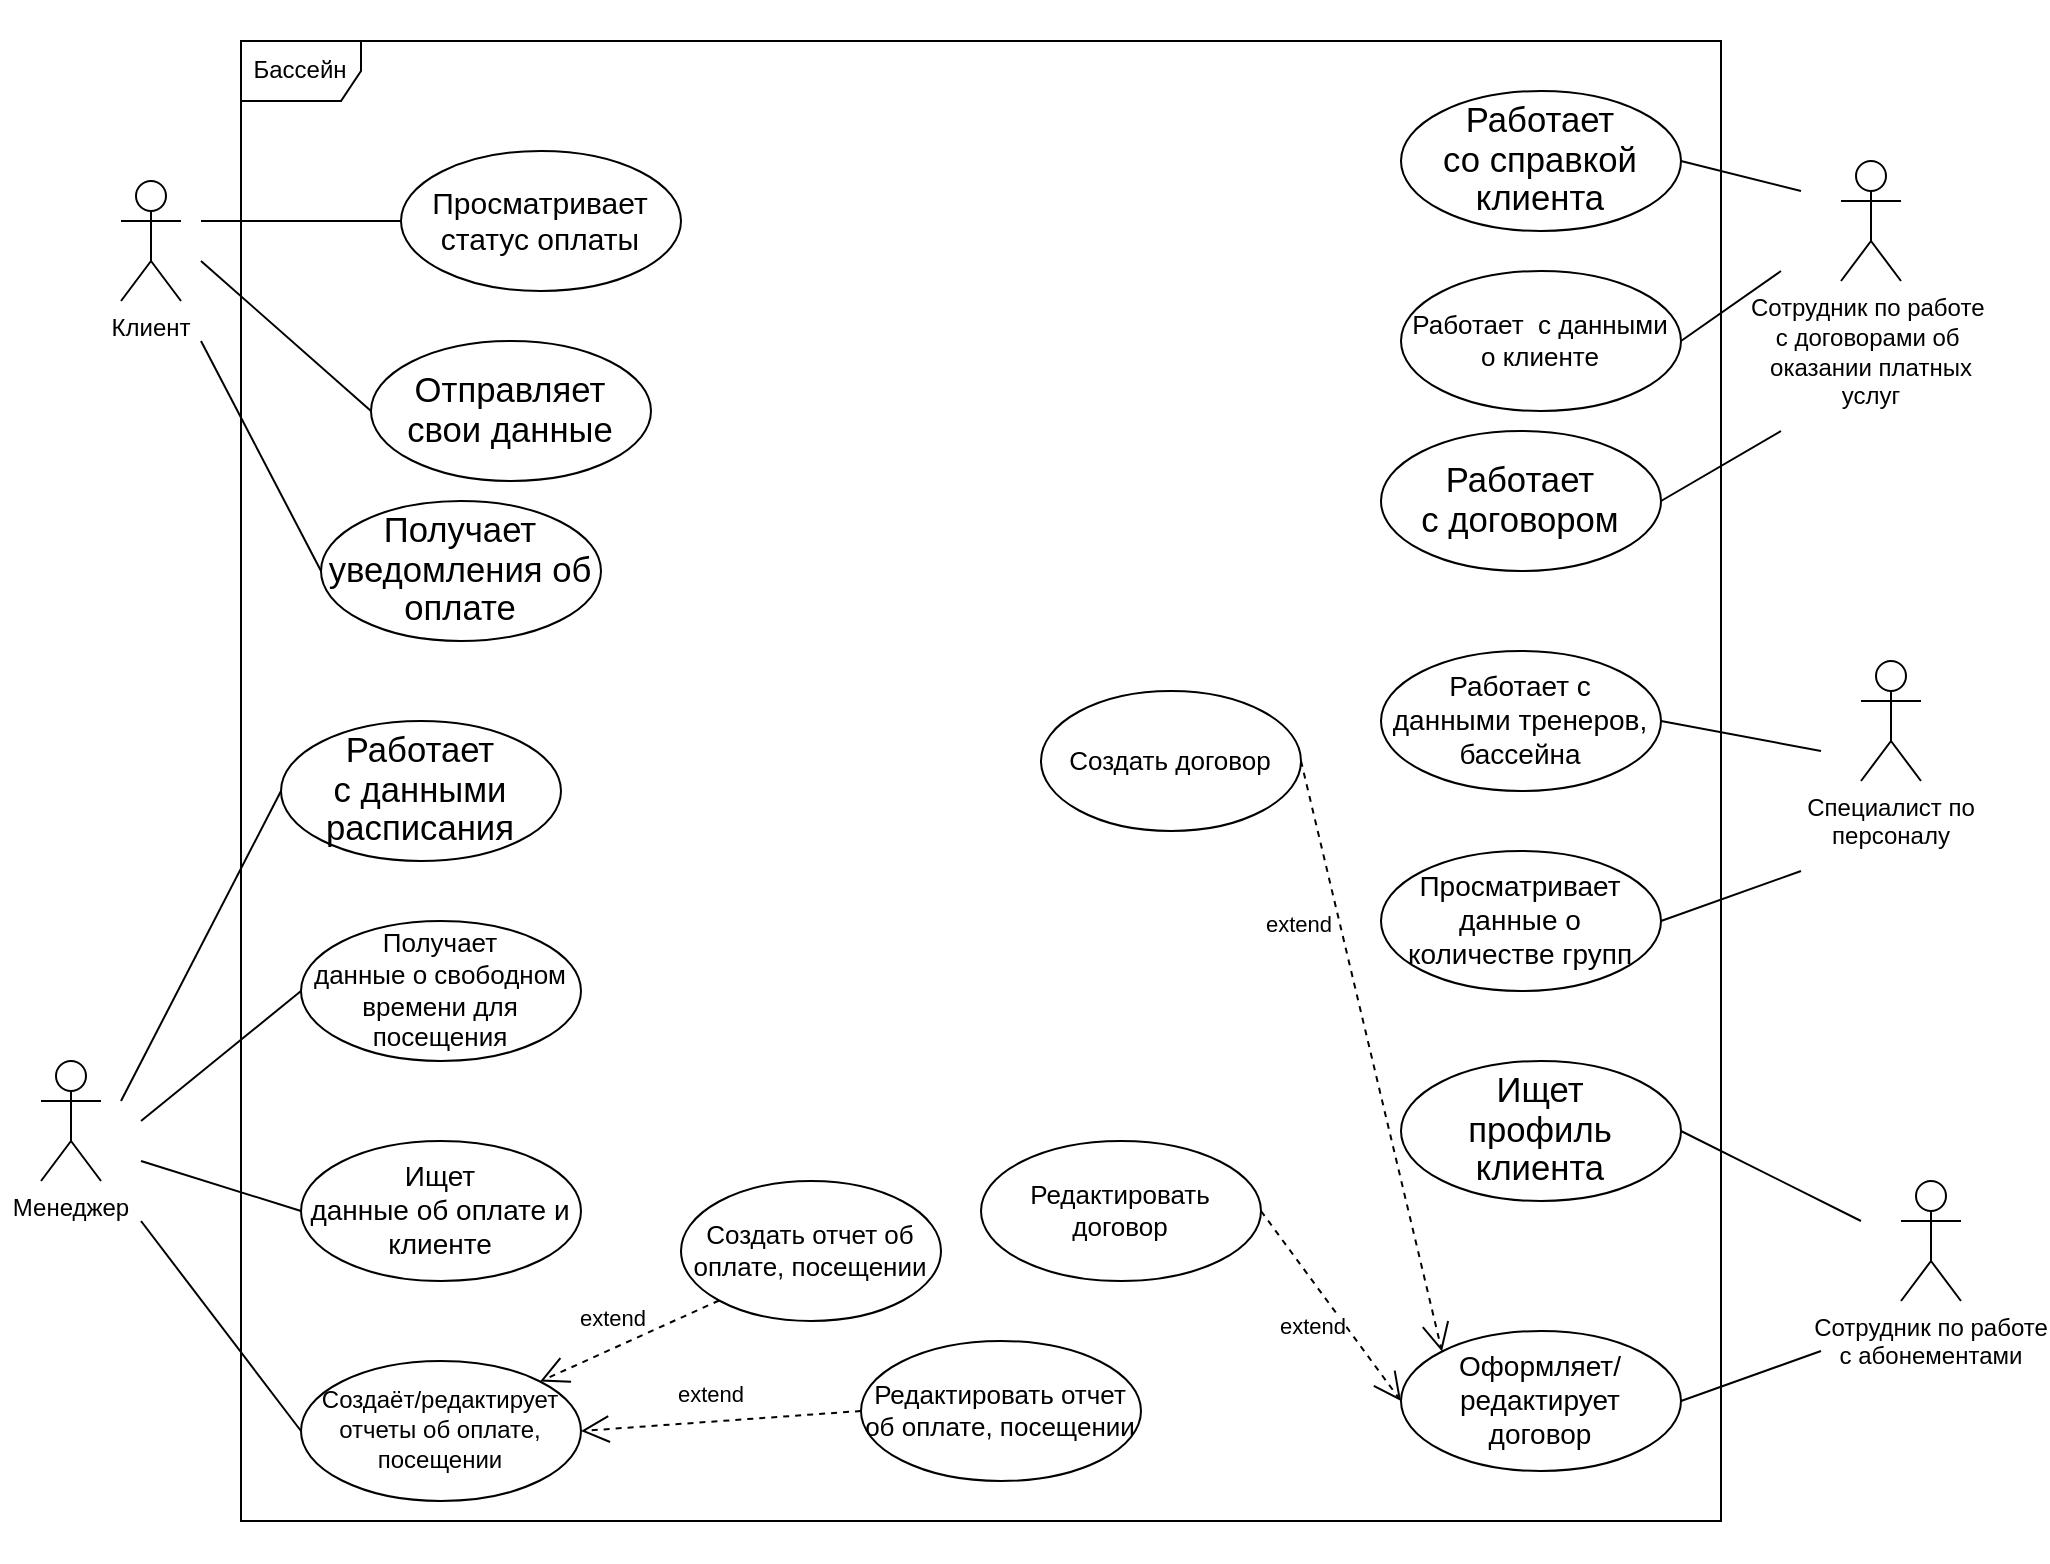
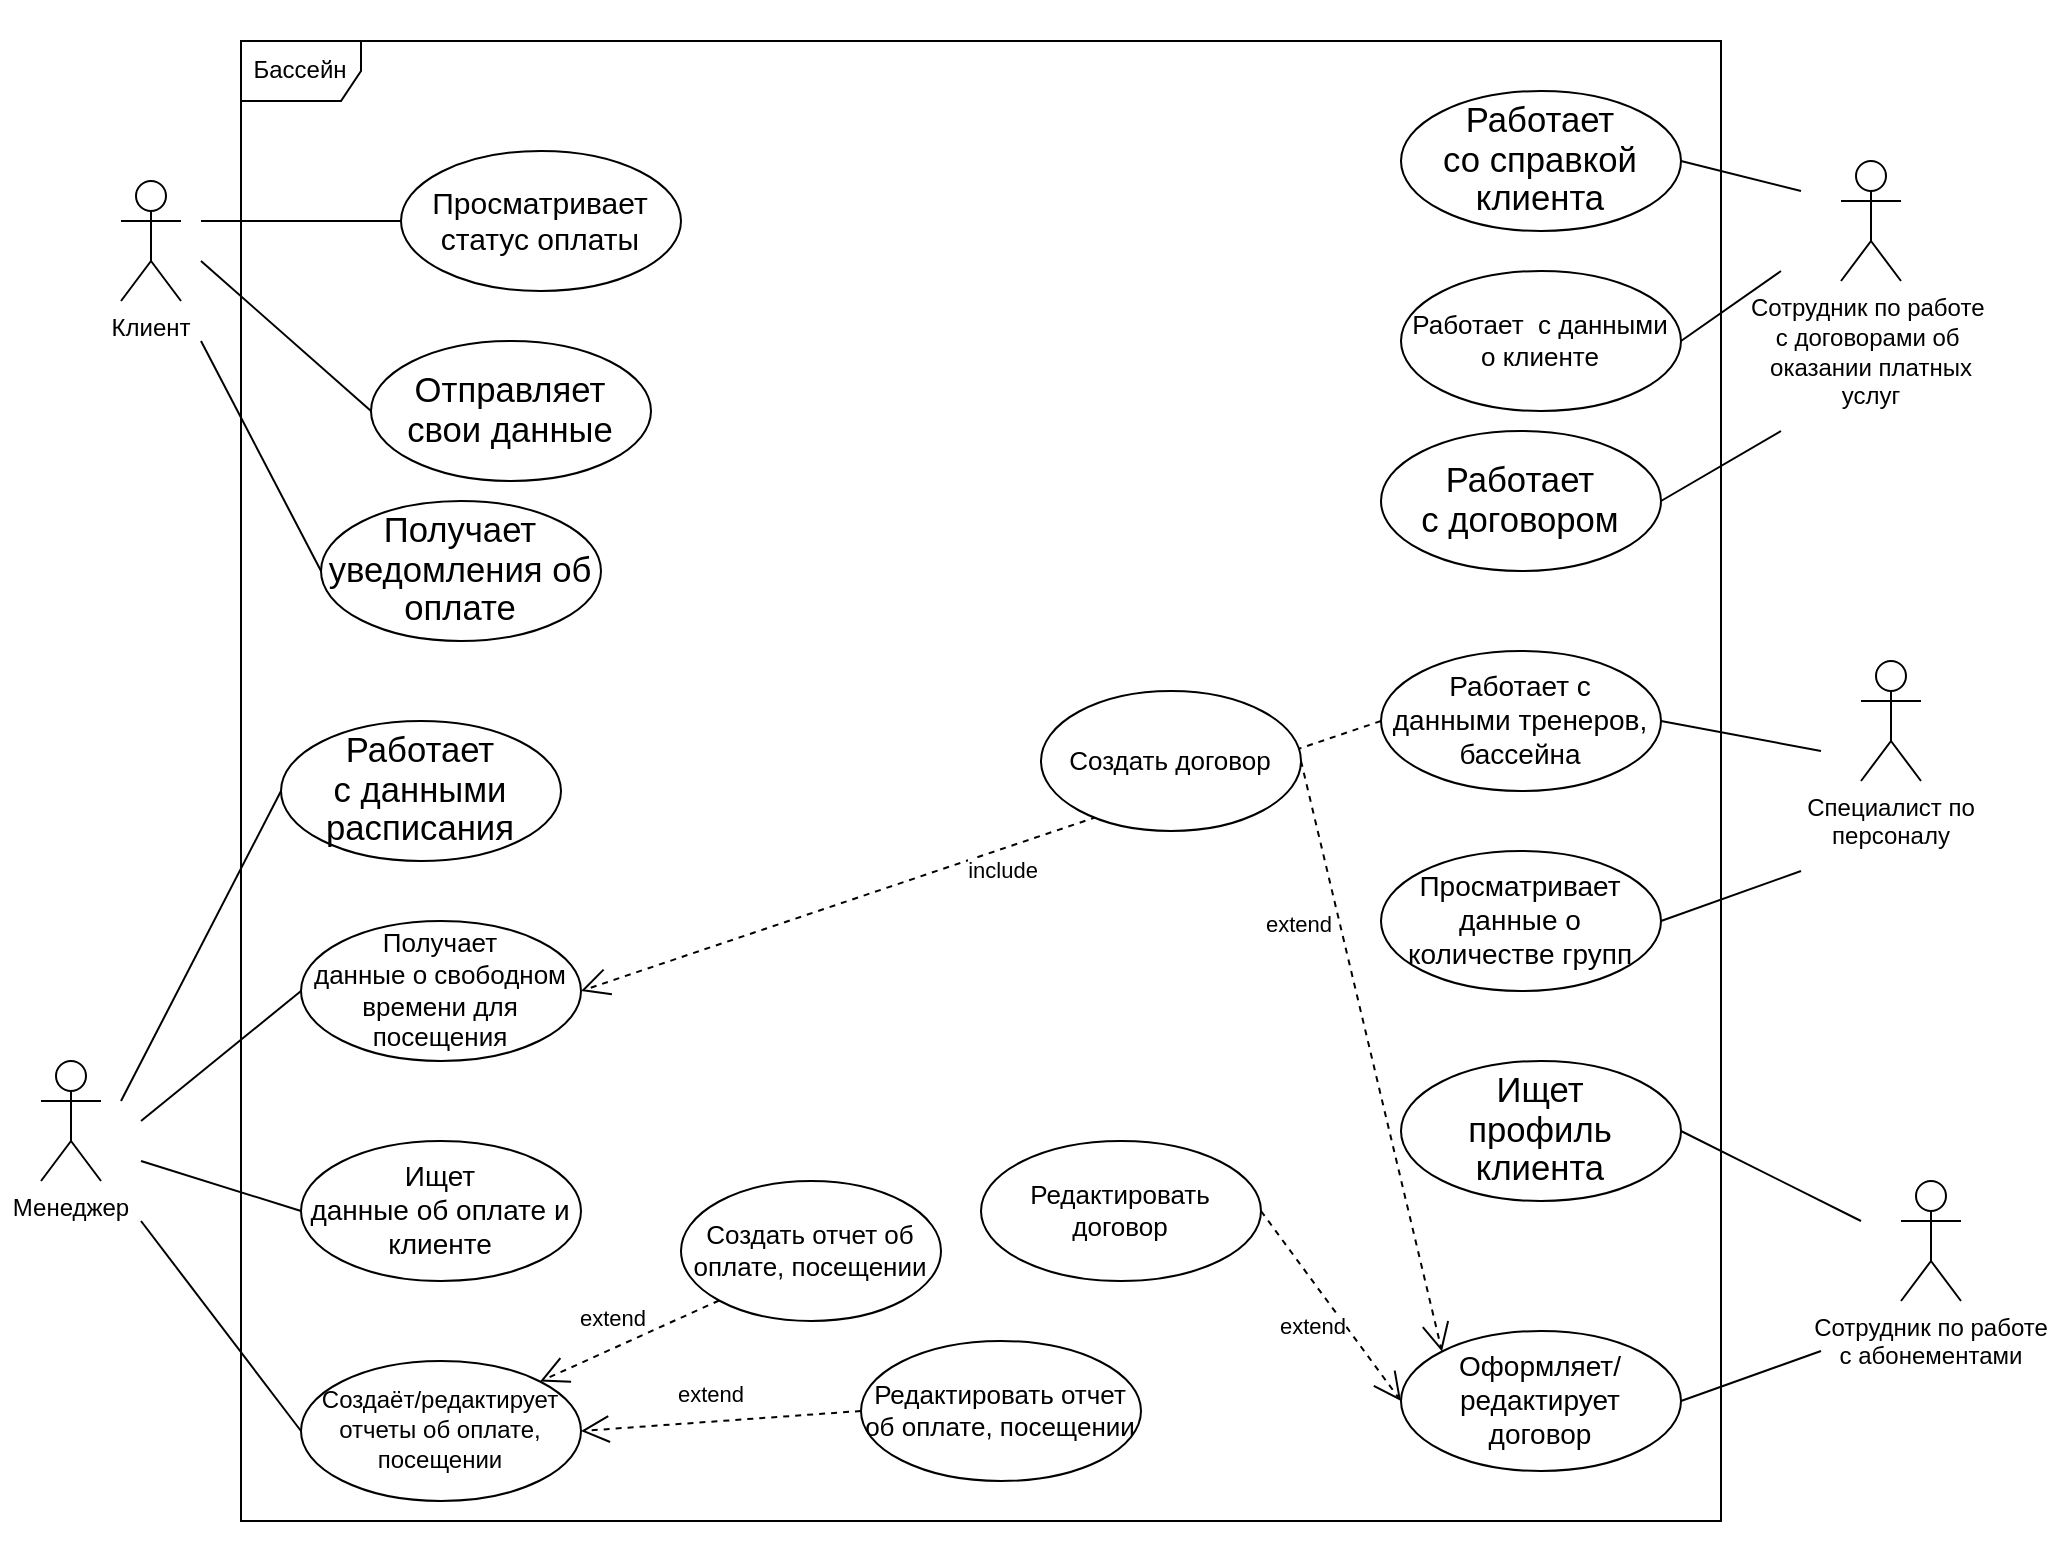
+ <mxCell id="40" value="include" style="endArrow=open;endSize=12;dashed=1;html=1;rounded=0;exitX=0;exitY=0.5;exitDx=0;exitDy=0;entryX=1;entryY=0.5;entryDx=0;entryDy=0;" parent="1" source="22" target="15" edge="1"><mxGeometry x="-0.037" y="11" width="160" relative="1" as="geometry"><mxPoint x="330" y="205" as="sourcePoint" /><mxPoint x="710" y="180" as="targetPoint" /><mxPoint as="offset" /></mxGeometry></mxCell>
